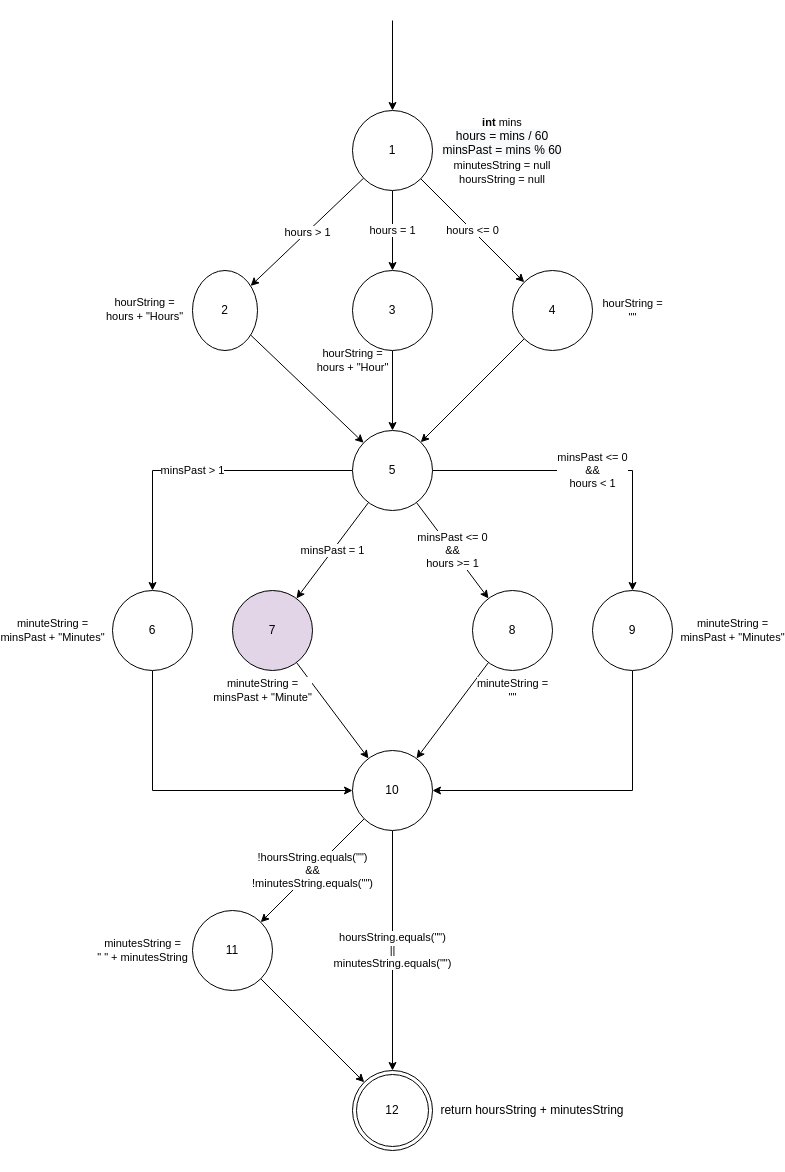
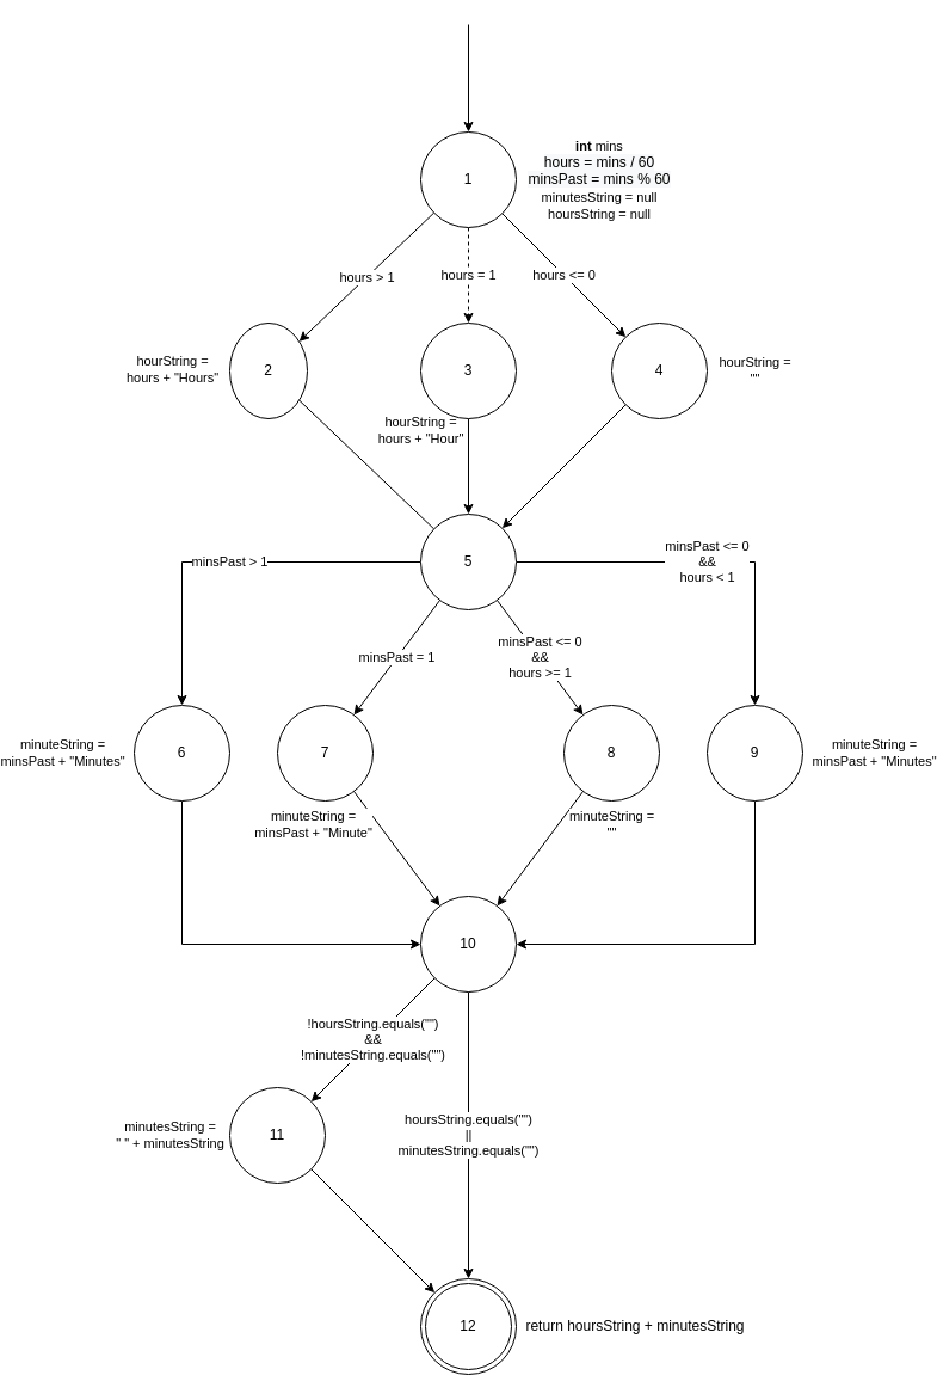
- <mxCell id="3" value="hours = 1" style="edgeStyle=none;rounded=0;orthogonalLoop=1;jettySize=auto;html=1;" parent="1" source="5" target="9" edge="1"><mxGeometry relative="1" as="geometry" /></mxCell>
+ <mxCell id="3" value="hours = 1" style="edgeStyle=none;rounded=0;orthogonalLoop=1;jettySize=auto;html=1;dashed=1;" parent="1" source="5" target="9" edge="1"><mxGeometry relative="1" as="geometry" /></mxCell>
- <mxCell id="6" value="&lt;span style=&quot;font-family: &amp;#34;helvetica&amp;#34;&quot;&gt;hourString =&lt;/span&gt;&lt;br style=&quot;background-color: rgb(248 , 249 , 250) ; font-family: &amp;#34;helvetica&amp;#34;&quot;&gt;&lt;span style=&quot;font-family: &amp;#34;helvetica&amp;#34;&quot;&gt;hours + &quot;Hours&quot;&lt;/span&gt;" style="edgeStyle=none;rounded=0;orthogonalLoop=1;jettySize=auto;html=1;" parent="1" source="7" target="17" edge="1"><mxGeometry x="-1" y="-112" relative="1" as="geometry"><mxPoint x="-29" y="-107" as="offset" /></mxGeometry></mxCell>
+ <mxCell id="6" value="&lt;span style=&quot;font-family: &amp;#34;helvetica&amp;#34;&quot;&gt;hourString =&lt;/span&gt;&lt;br style=&quot;background-color: rgb(248 , 249 , 250) ; font-family: &amp;#34;helvetica&amp;#34;&quot;&gt;&lt;span style=&quot;font-family: &amp;#34;helvetica&amp;#34;&quot;&gt;hours + &quot;Hours&quot;&lt;/span&gt;" style="edgeStyle=none;rounded=0;orthogonalLoop=1;jettySize=auto;html=1;endArrow=none;" parent="1" source="7" target="17" edge="1"><mxGeometry x="-1" y="-112" relative="1" as="geometry"><mxPoint x="-29" y="-107" as="offset" /></mxGeometry></mxCell>
- <mxCell id="19" value="7" style="ellipse;whiteSpace=wrap;html=1;aspect=fixed;fillColor=#e1d5e7;" parent="1" vertex="1"><mxGeometry x="140" y="590" width="80" height="80" as="geometry" /></mxCell>
+ <mxCell id="19" value="7" style="ellipse;whiteSpace=wrap;html=1;aspect=fixed;" parent="1" vertex="1"><mxGeometry x="140" y="590" width="80" height="80" as="geometry" /></mxCell>
